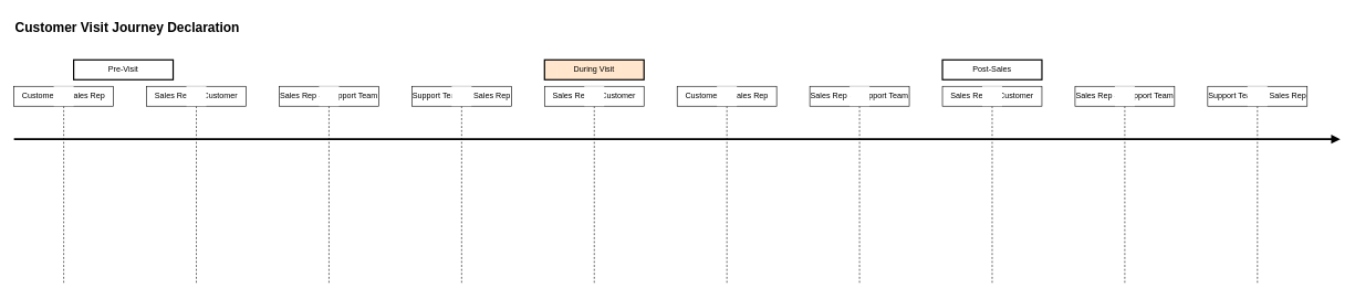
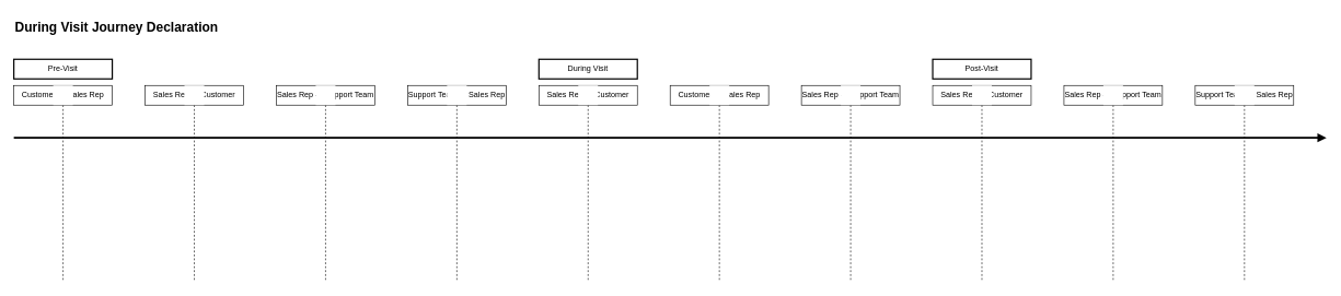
- <mxCell id="26" value="Customer Visit Journey Declaration" style="text;strokeColor=none;fillColor=none;align=left;verticalAlign=middle;fontSize=20;fontStyle=1" parent="1" vertex="1"><mxGeometry x="20" width="408" height="40" as="geometry" y="20" /></mxCell>
+ <mxCell id="26" value="During Visit Journey Declaration" style="text;strokeColor=none;fillColor=none;align=left;verticalAlign=middle;fontSize=20;fontStyle=1" parent="1" vertex="1"><mxGeometry x="20" width="408" height="40" as="geometry" y="20" /></mxCell>
- <mxCell id="4" value="Pre-Visit" style="whiteSpace=wrap;strokeWidth=2;" parent="1" vertex="1"><mxGeometry x="110" y="90" width="150" height="30" as="geometry" /></mxCell>
+ <mxCell id="4" value="Pre-Visit" style="whiteSpace=wrap;strokeWidth=2;" parent="1" vertex="1"><mxGeometry x="20" y="90" width="150" height="30" as="geometry" /></mxCell>
- <mxCell id="13" value="During Visit" style="whiteSpace=wrap;strokeWidth=2;fillColor=#ffe6cc;" parent="1" vertex="1"><mxGeometry x="820" y="90" width="150" height="30" as="geometry" /></mxCell>
+ <mxCell id="13" value="During Visit" style="whiteSpace=wrap;strokeWidth=2;" parent="1" vertex="1"><mxGeometry x="820" y="90" width="150" height="30" as="geometry" /></mxCell>
- <mxCell id="20" value="Post-Sales" style="whiteSpace=wrap;strokeWidth=2;" parent="1" vertex="1"><mxGeometry x="1420" y="90" width="150" height="30" as="geometry" /></mxCell>
+ <mxCell id="20" value="Post-Visit" style="whiteSpace=wrap;strokeWidth=2;" parent="1" vertex="1"><mxGeometry x="1420" y="90" width="150" height="30" as="geometry" /></mxCell>
